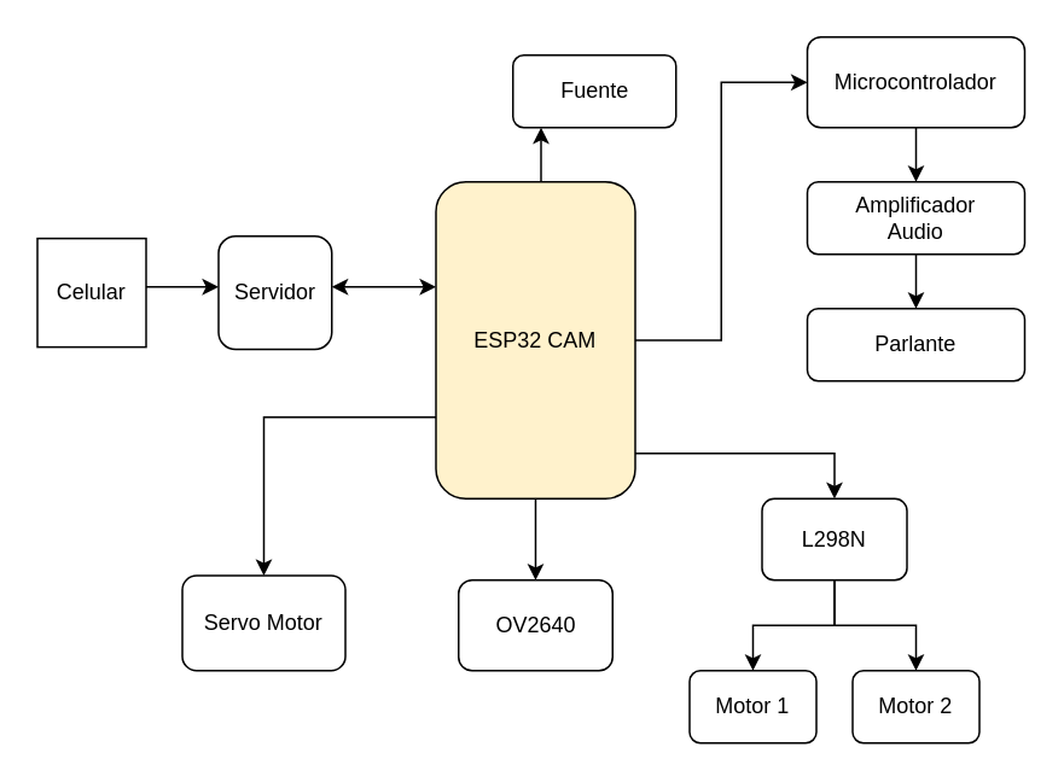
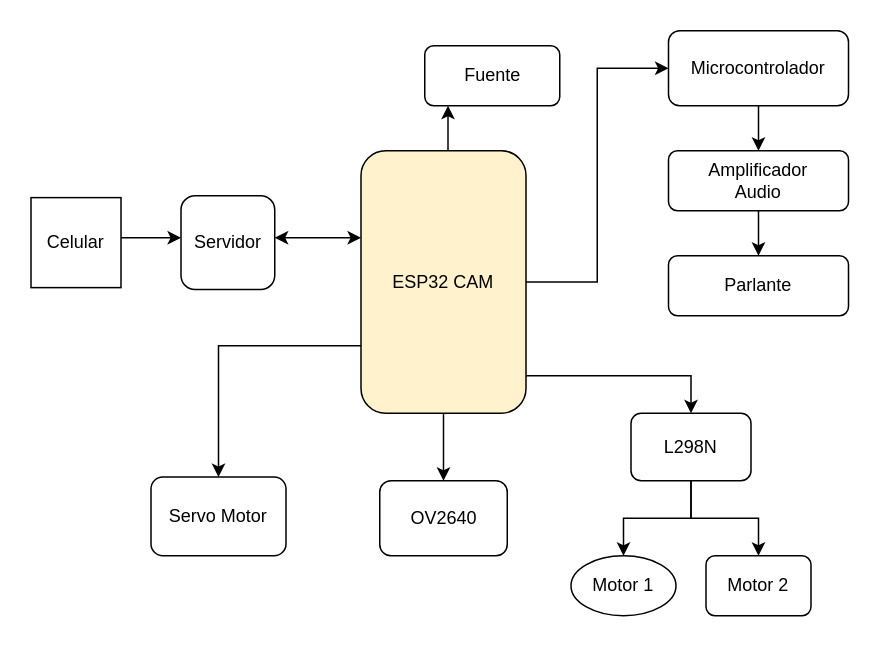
- <mxCell id="16" value="Motor 1" style="whiteSpace=wrap;html=1;rounded=1;strokeWidth=1;" parent="1" vertex="1"><mxGeometry x="380" y="370" width="70" height="40" as="geometry" /></mxCell>
+ <mxCell id="16" value="Motor 1" style="ellipse;whiteSpace=wrap;html=1;strokeWidth=1;" parent="1" vertex="1"><mxGeometry x="380" y="370" width="70" height="40" as="geometry" /></mxCell>
